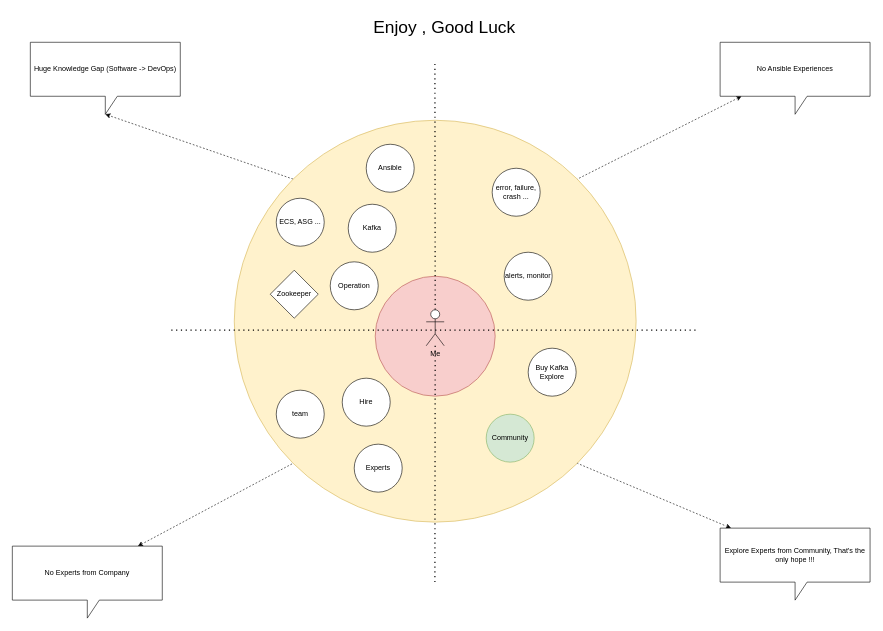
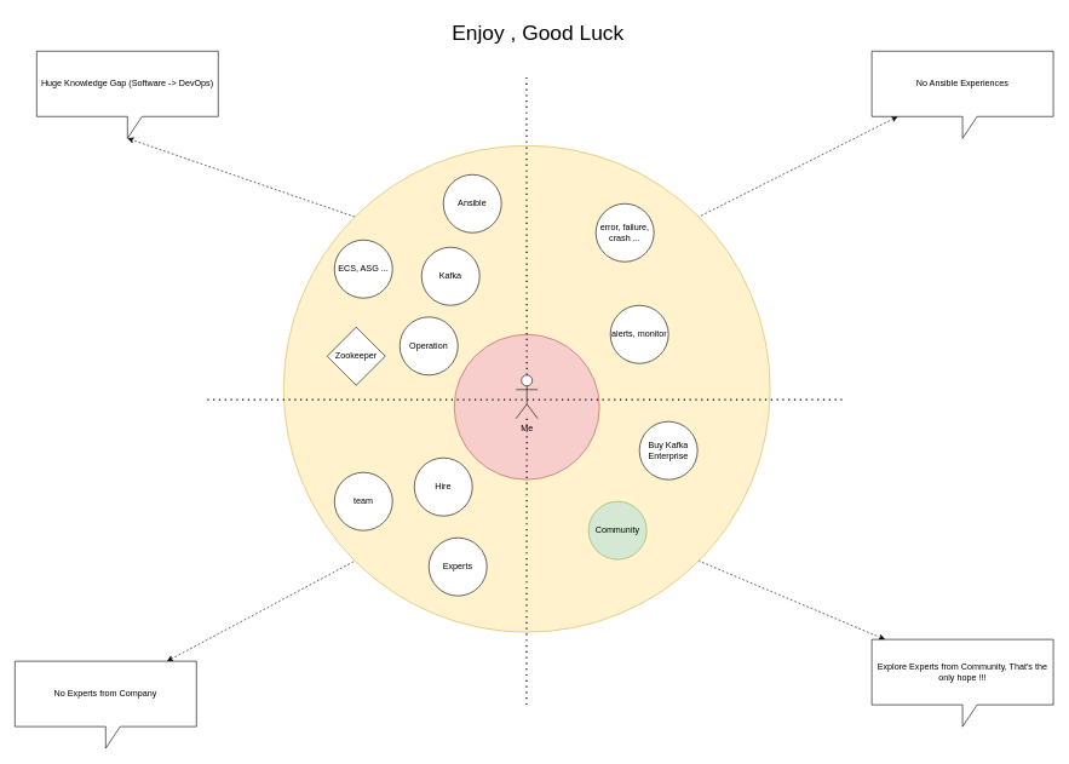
- <mxCell id="32" value="Buy Kafka Explore" style="ellipse;whiteSpace=wrap;html=1;aspect=fixed;" vertex="1" parent="1"><mxGeometry x="880" y="580" width="80" height="80" as="geometry" /></mxCell>
+ <mxCell id="32" value="Buy Kafka Enterprise" style="ellipse;whiteSpace=wrap;html=1;aspect=fixed;" vertex="1" parent="1"><mxGeometry x="880" y="580" width="80" height="80" as="geometry" /></mxCell>
